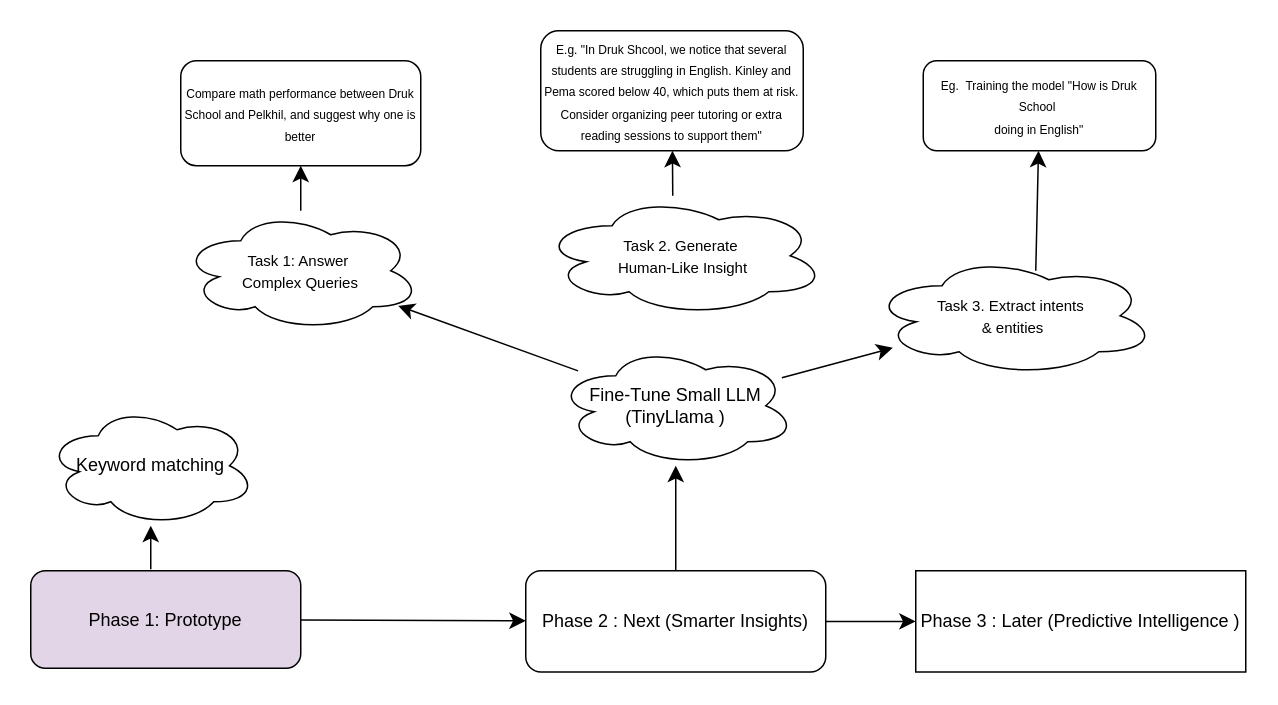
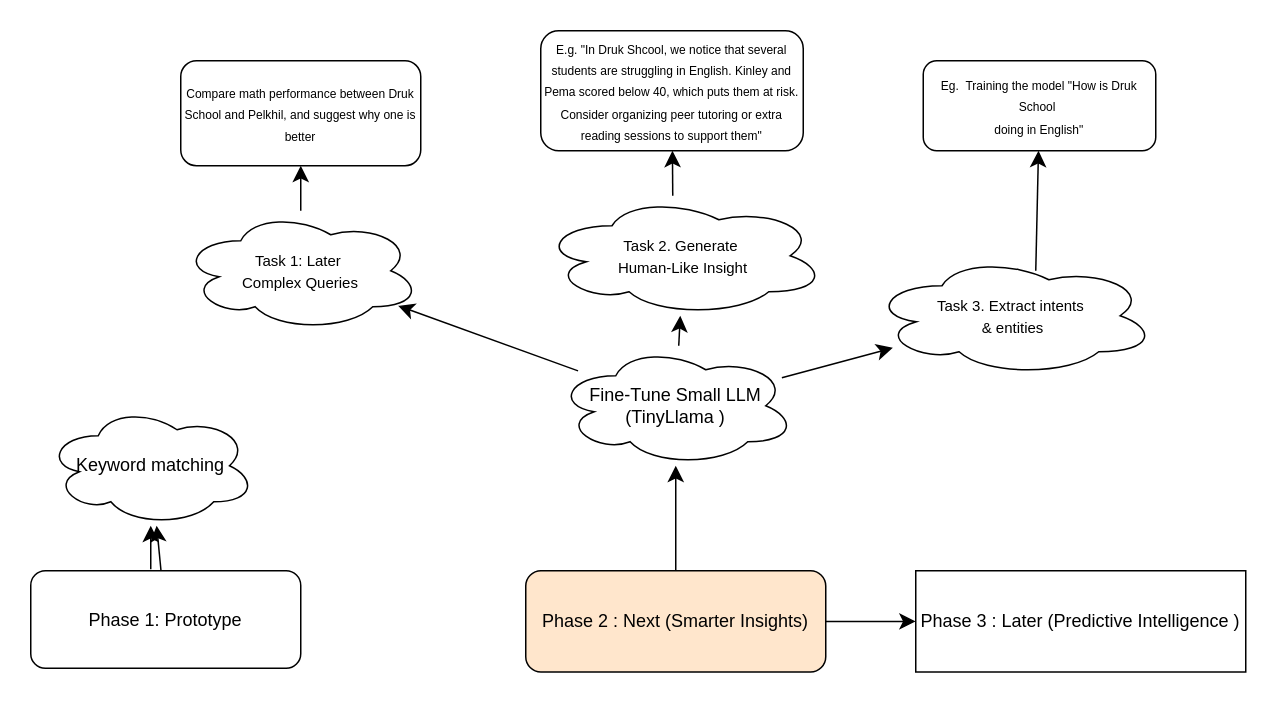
- <mxCell id="21" value="&lt;font style=&quot;font-size: 10px;&quot;&gt;Task 1: Answer&amp;nbsp;&lt;/font&gt;&lt;div&gt;&lt;font style=&quot;font-size: 10px;&quot;&gt;Complex Queries&lt;/font&gt;&lt;/div&gt;" style="ellipse;shape=cloud;whiteSpace=wrap;html=1;rounded=1;" vertex="1" parent="1"><mxGeometry x="120" y="140" width="160" height="80" as="geometry" /></mxCell>
+ <mxCell id="21" value="&lt;font style=&quot;font-size: 10px;&quot;&gt;Task 1: Later&amp;nbsp;&lt;/font&gt;&lt;div&gt;&lt;font style=&quot;font-size: 10px;&quot;&gt;Complex Queries&lt;/font&gt;&lt;/div&gt;" style="ellipse;shape=cloud;whiteSpace=wrap;html=1;rounded=1;" vertex="1" parent="1"><mxGeometry x="120" y="140" width="160" height="80" as="geometry" /></mxCell>
+ <mxCell id="10" value="" style="edgeStyle=none;curved=1;rounded=0;orthogonalLoop=1;jettySize=auto;html=1;fontSize=12;startSize=8;endSize=8;" edge="1" parent="1" source="12" target="17"><mxGeometry relative="1" as="geometry" /></mxCell>
- <mxCell id="4" value="Phase 1: Prototype" style="rounded=1;whiteSpace=wrap;html=1;fillColor=#e1d5e7;" vertex="1" parent="1"><mxGeometry x="20" y="380" width="180" height="65" as="geometry" /></mxCell>
+ <mxCell id="4" value="Phase 1: Prototype" style="rounded=1;whiteSpace=wrap;html=1;" vertex="1" parent="1"><mxGeometry x="20" y="380" width="180" height="65" as="geometry" /></mxCell>
- <mxCell id="2" value="" style="edgeStyle=none;curved=1;rounded=0;orthogonalLoop=1;jettySize=auto;html=1;fontSize=12;startSize=8;endSize=8;" edge="1" parent="1" source="4" target="7"><mxGeometry relative="1" as="geometry" /></mxCell>
+ <mxCell id="2" value="" style="edgeStyle=none;curved=1;rounded=0;orthogonalLoop=1;jettySize=auto;html=1;fontSize=12;startSize=8;endSize=8;" edge="1" parent="1" source="4" target="13"><mxGeometry relative="1" as="geometry" /></mxCell>
- <mxCell id="7" value="Phase 2 : Next (Smarter Insights)" style="whiteSpace=wrap;html=1;rounded=1;" vertex="1" parent="1"><mxGeometry x="350" y="380" width="200" height="67.5" as="geometry" /></mxCell>
+ <mxCell id="7" value="Phase 2 : Next (Smarter Insights)" style="whiteSpace=wrap;html=1;rounded=1;fillColor=#ffe6cc;" vertex="1" parent="1"><mxGeometry x="350" y="380" width="200" height="67.5" as="geometry" /></mxCell>
